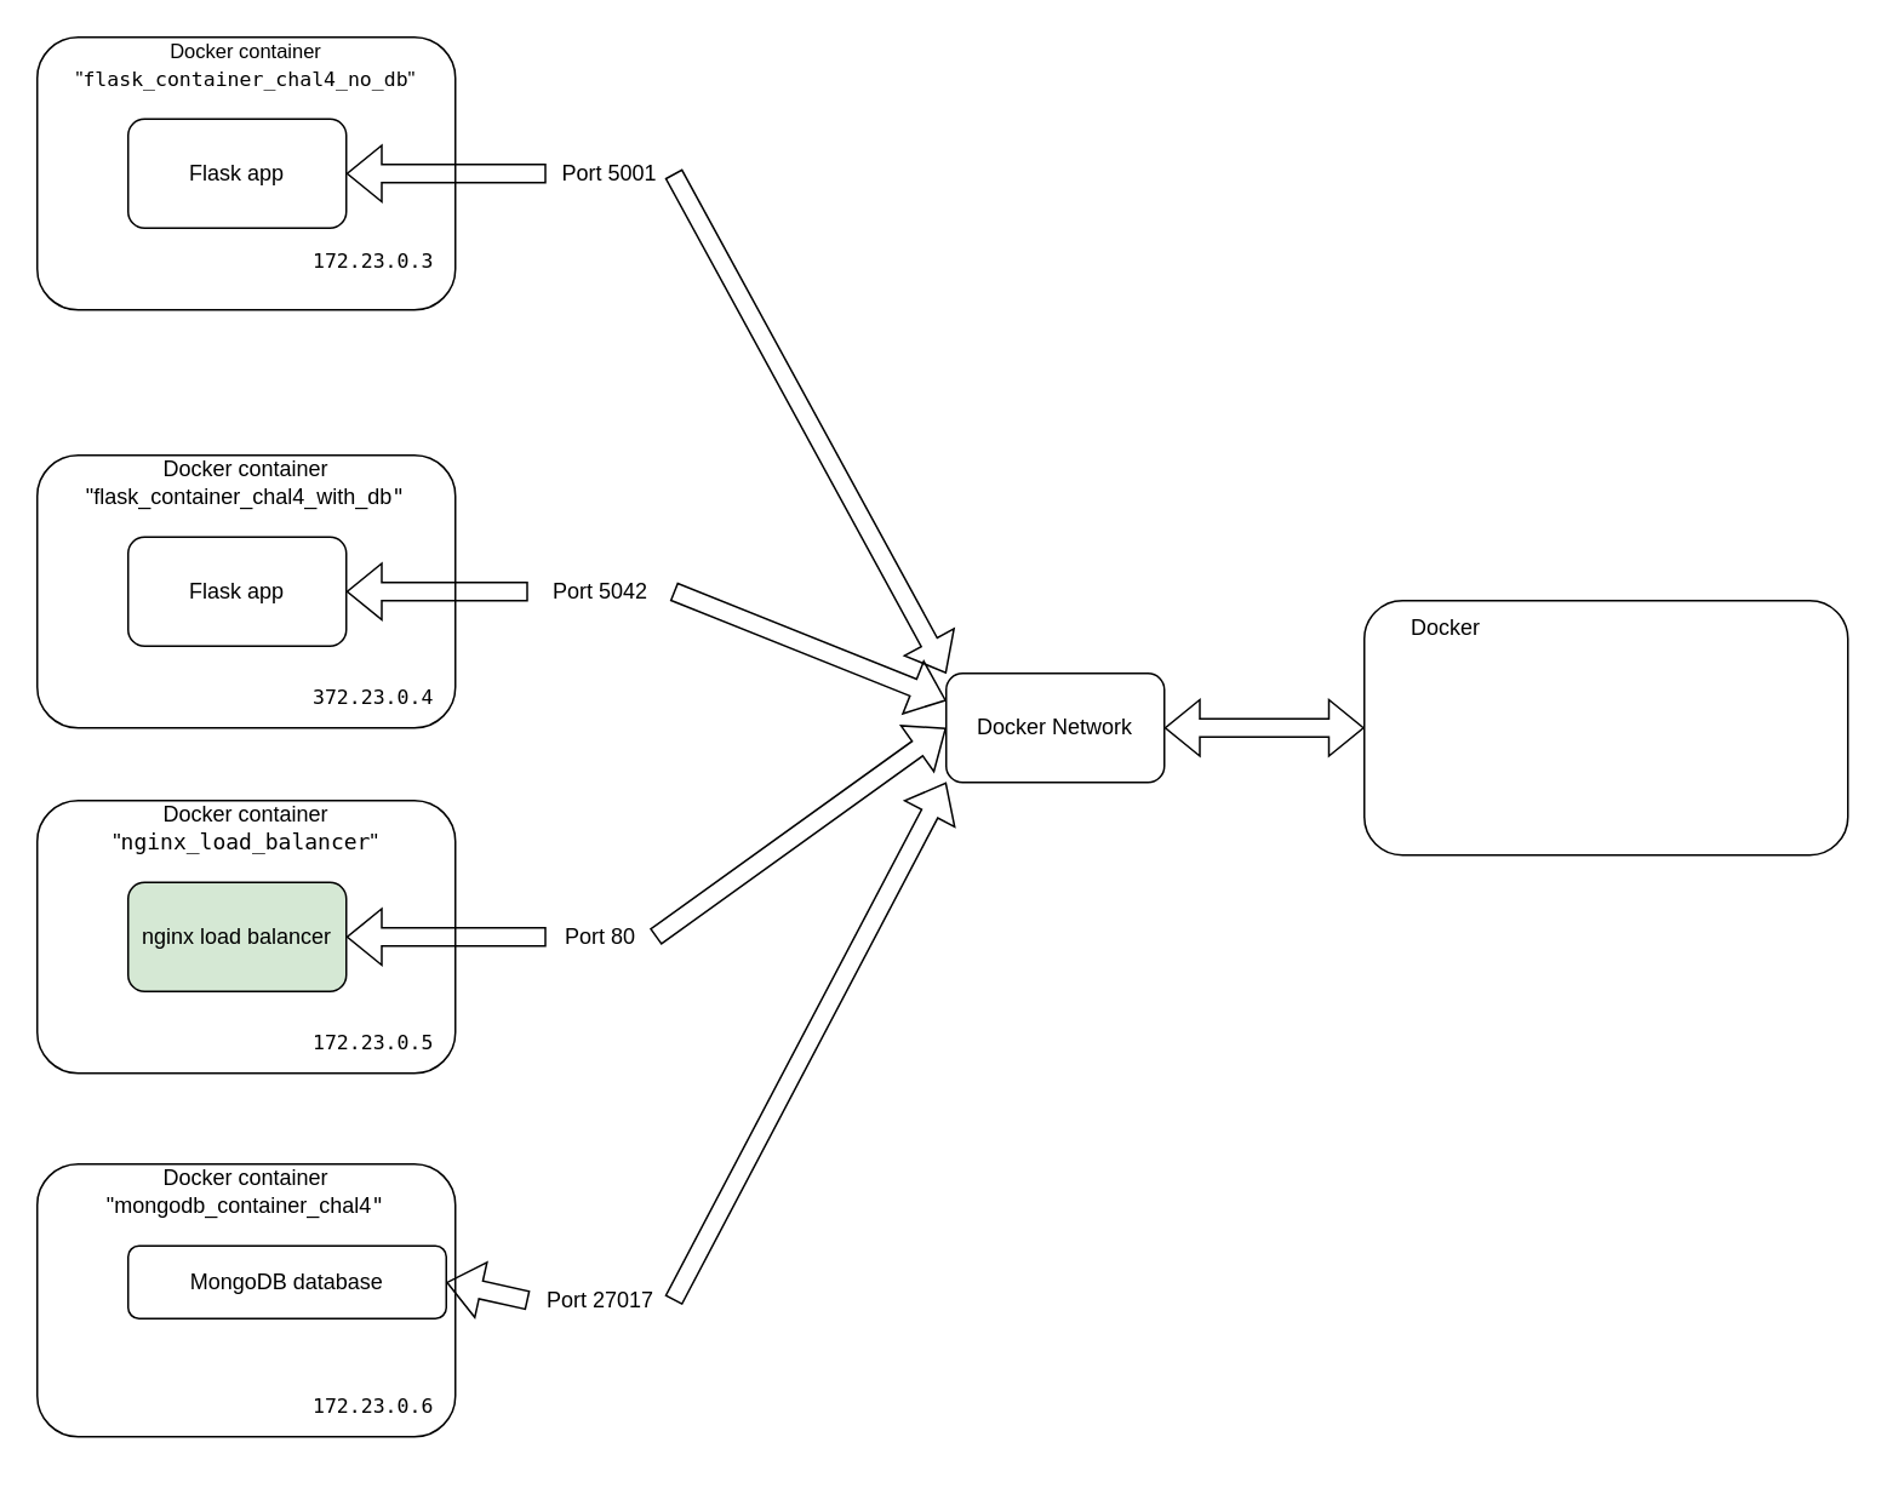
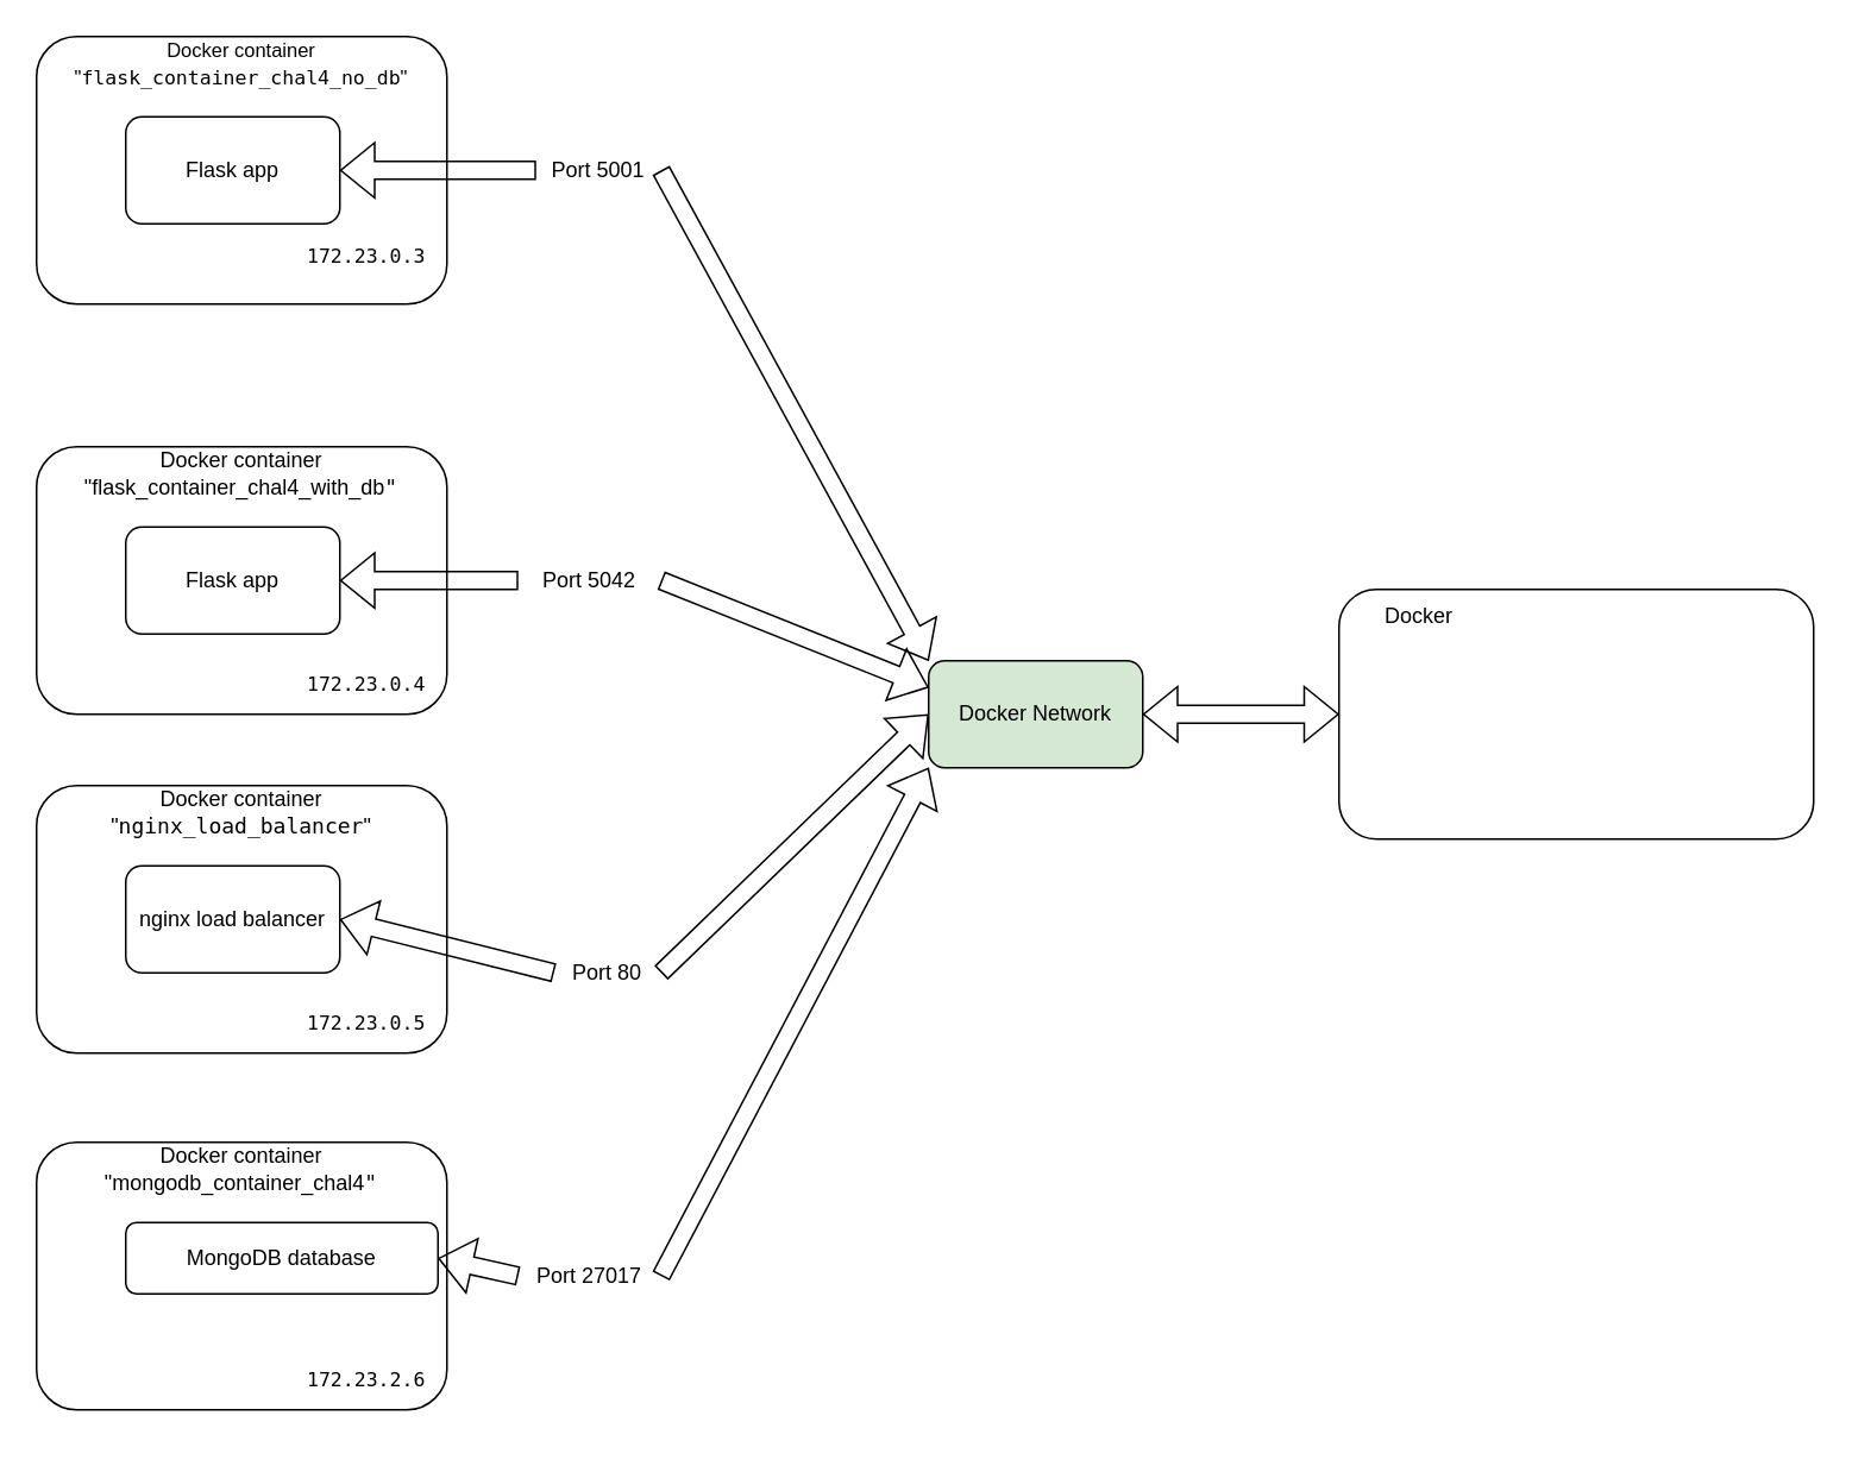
- <mxCell id="31" value="&lt;span style=&quot;font-family:monospace&quot;&gt;&lt;span style=&quot;color:#000000;background-color:#ffffff;&quot;&gt;372.23.0.4&lt;/span&gt;&lt;br&gt;&lt;/span&gt;" style="text;whiteSpace=wrap;html=1;fontSize=11;" vertex="1" parent="1"><mxGeometry x="170" y="370" width="100" height="40" as="geometry" /></mxCell>
+ <mxCell id="31" value="&lt;span style=&quot;font-family:monospace&quot;&gt;&lt;span style=&quot;color:#000000;background-color:#ffffff;&quot;&gt;172.23.0.4&lt;/span&gt;&lt;br&gt;&lt;/span&gt;" style="text;whiteSpace=wrap;html=1;fontSize=11;" vertex="1" parent="1"><mxGeometry x="170" y="370" width="100" height="40" as="geometry" /></mxCell>
- <mxCell id="13" value="Docker Network" style="rounded=1;whiteSpace=wrap;html=1;" parent="1" vertex="1"><mxGeometry x="520" y="370" width="120" height="60" as="geometry" /></mxCell>
+ <mxCell id="13" value="Docker Network" style="rounded=1;whiteSpace=wrap;html=1;fillColor=#d5e8d4;" parent="1" vertex="1"><mxGeometry x="520" y="370" width="120" height="60" as="geometry" /></mxCell>
- <mxCell id="20" value="nginx load balancer" style="rounded=1;whiteSpace=wrap;html=1;fillColor=#d5e8d4;" vertex="1" parent="1"><mxGeometry x="70" y="485" width="120" height="60" as="geometry" /></mxCell>
+ <mxCell id="20" value="nginx load balancer" style="rounded=1;whiteSpace=wrap;html=1;" vertex="1" parent="1"><mxGeometry x="70" y="485" width="120" height="60" as="geometry" /></mxCell>
- <mxCell id="22" value="Port 80" style="text;html=1;strokeColor=none;fillColor=none;align=center;verticalAlign=middle;whiteSpace=wrap;rounded=0;" vertex="1" parent="1"><mxGeometry x="300" y="500" width="60" height="30" as="geometry" /></mxCell>
+ <mxCell id="22" value="Port 80" style="text;html=1;strokeColor=none;fillColor=none;align=center;verticalAlign=middle;whiteSpace=wrap;rounded=0;" vertex="1" parent="1"><mxGeometry x="310" y="530" width="60" height="30" as="geometry" /></mxCell>
- <mxCell id="33" value="&lt;span style=&quot;font-family:monospace&quot;&gt;&lt;span style=&quot;color:#000000;background-color:#ffffff;&quot;&gt;172.23.0.6&lt;/span&gt;&lt;br&gt;&lt;/span&gt;" style="text;whiteSpace=wrap;html=1;fontSize=11;" vertex="1" parent="1"><mxGeometry x="170" y="760" width="100" height="40" as="geometry" /></mxCell>
+ <mxCell id="33" value="&lt;span style=&quot;font-family:monospace&quot;&gt;&lt;span style=&quot;color:#000000;background-color:#ffffff;&quot;&gt;172.23.2.6&lt;/span&gt;&lt;br&gt;&lt;/span&gt;" style="text;whiteSpace=wrap;html=1;fontSize=11;" vertex="1" parent="1"><mxGeometry x="170" y="760" width="100" height="40" as="geometry" /></mxCell>
